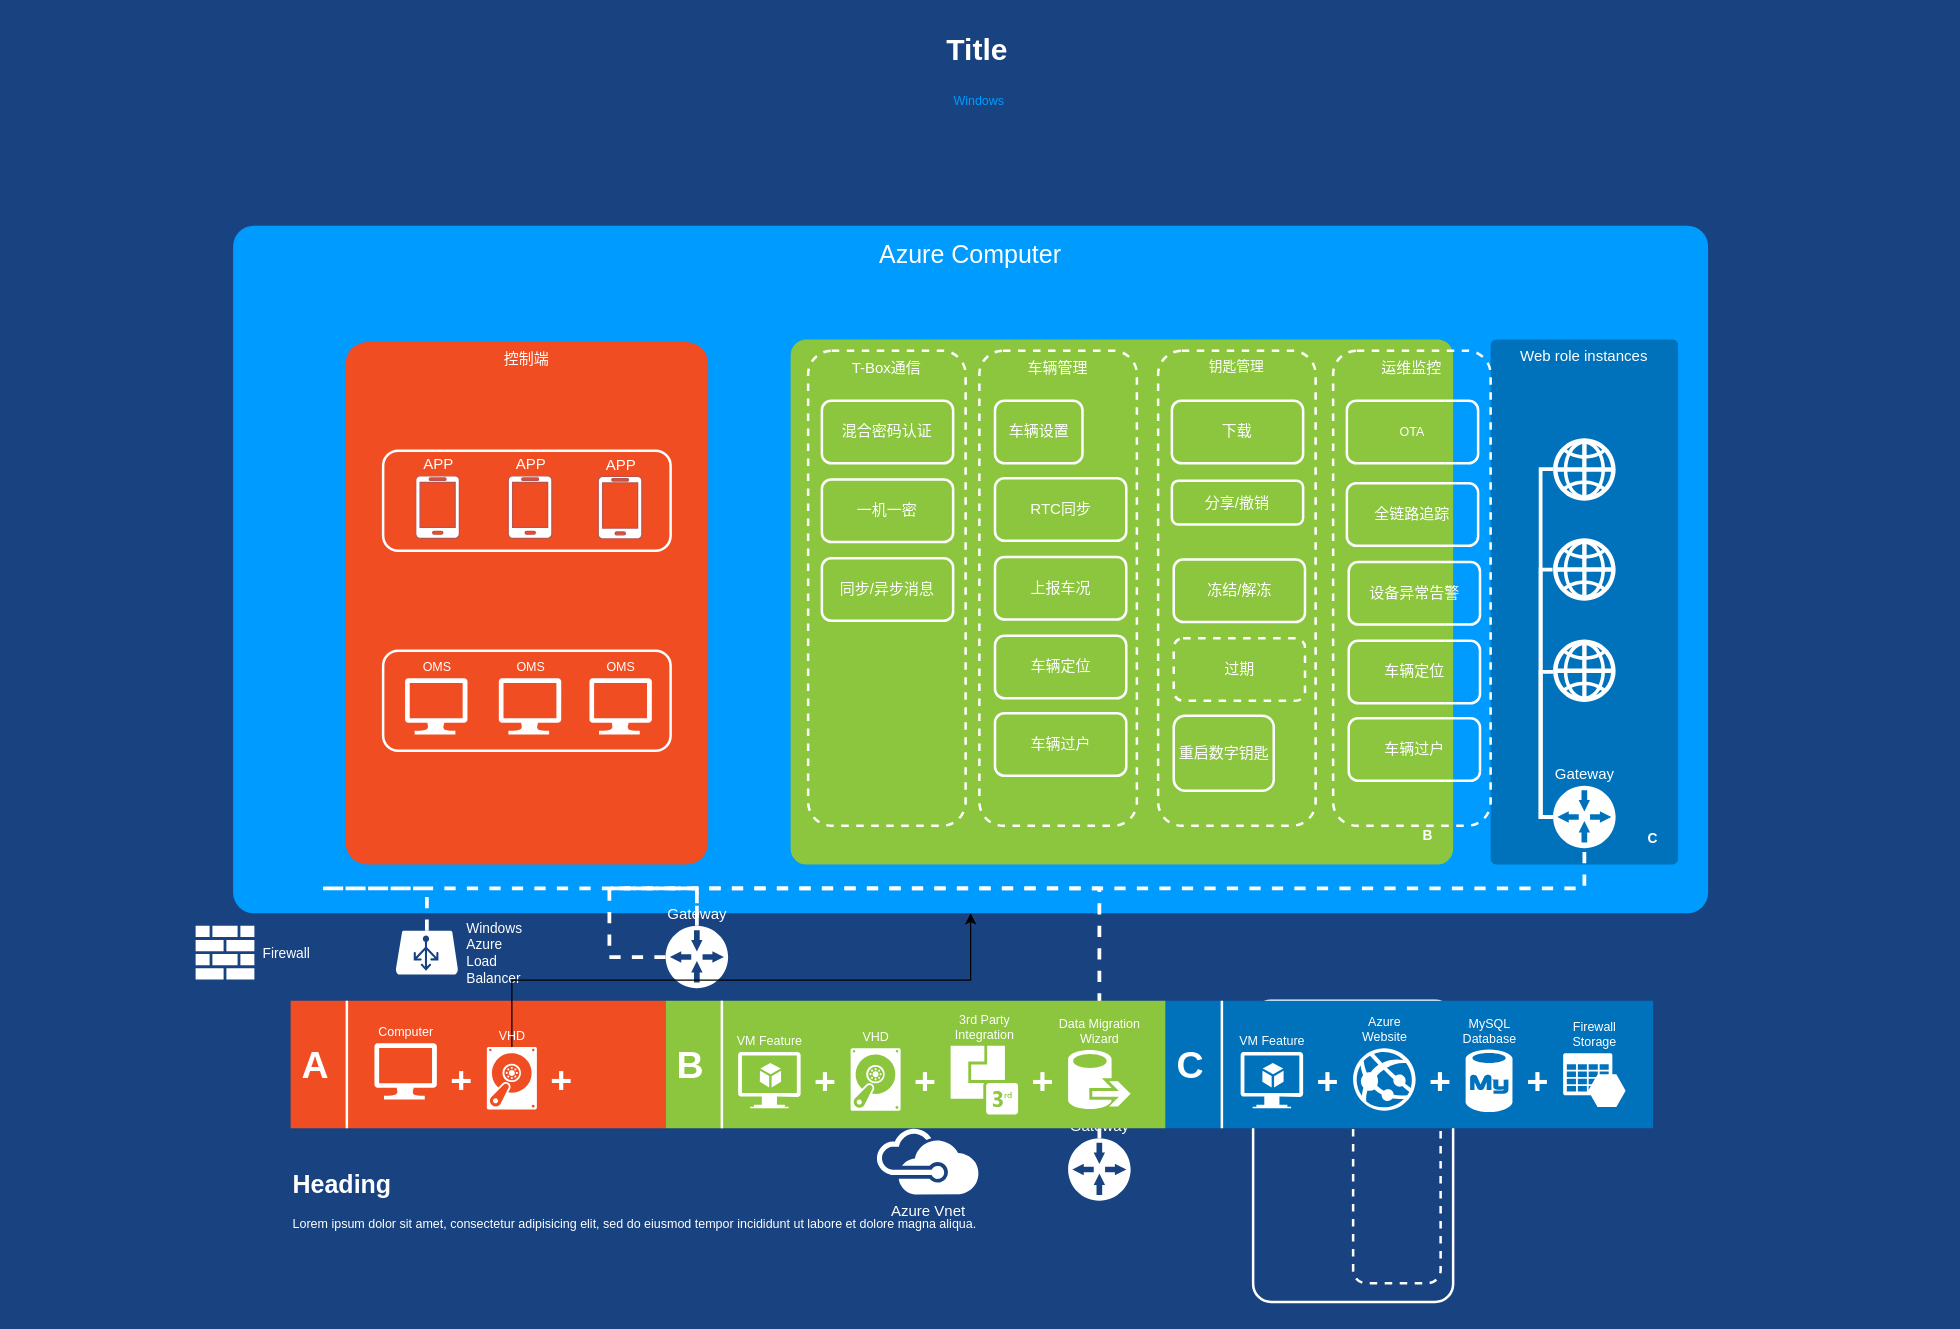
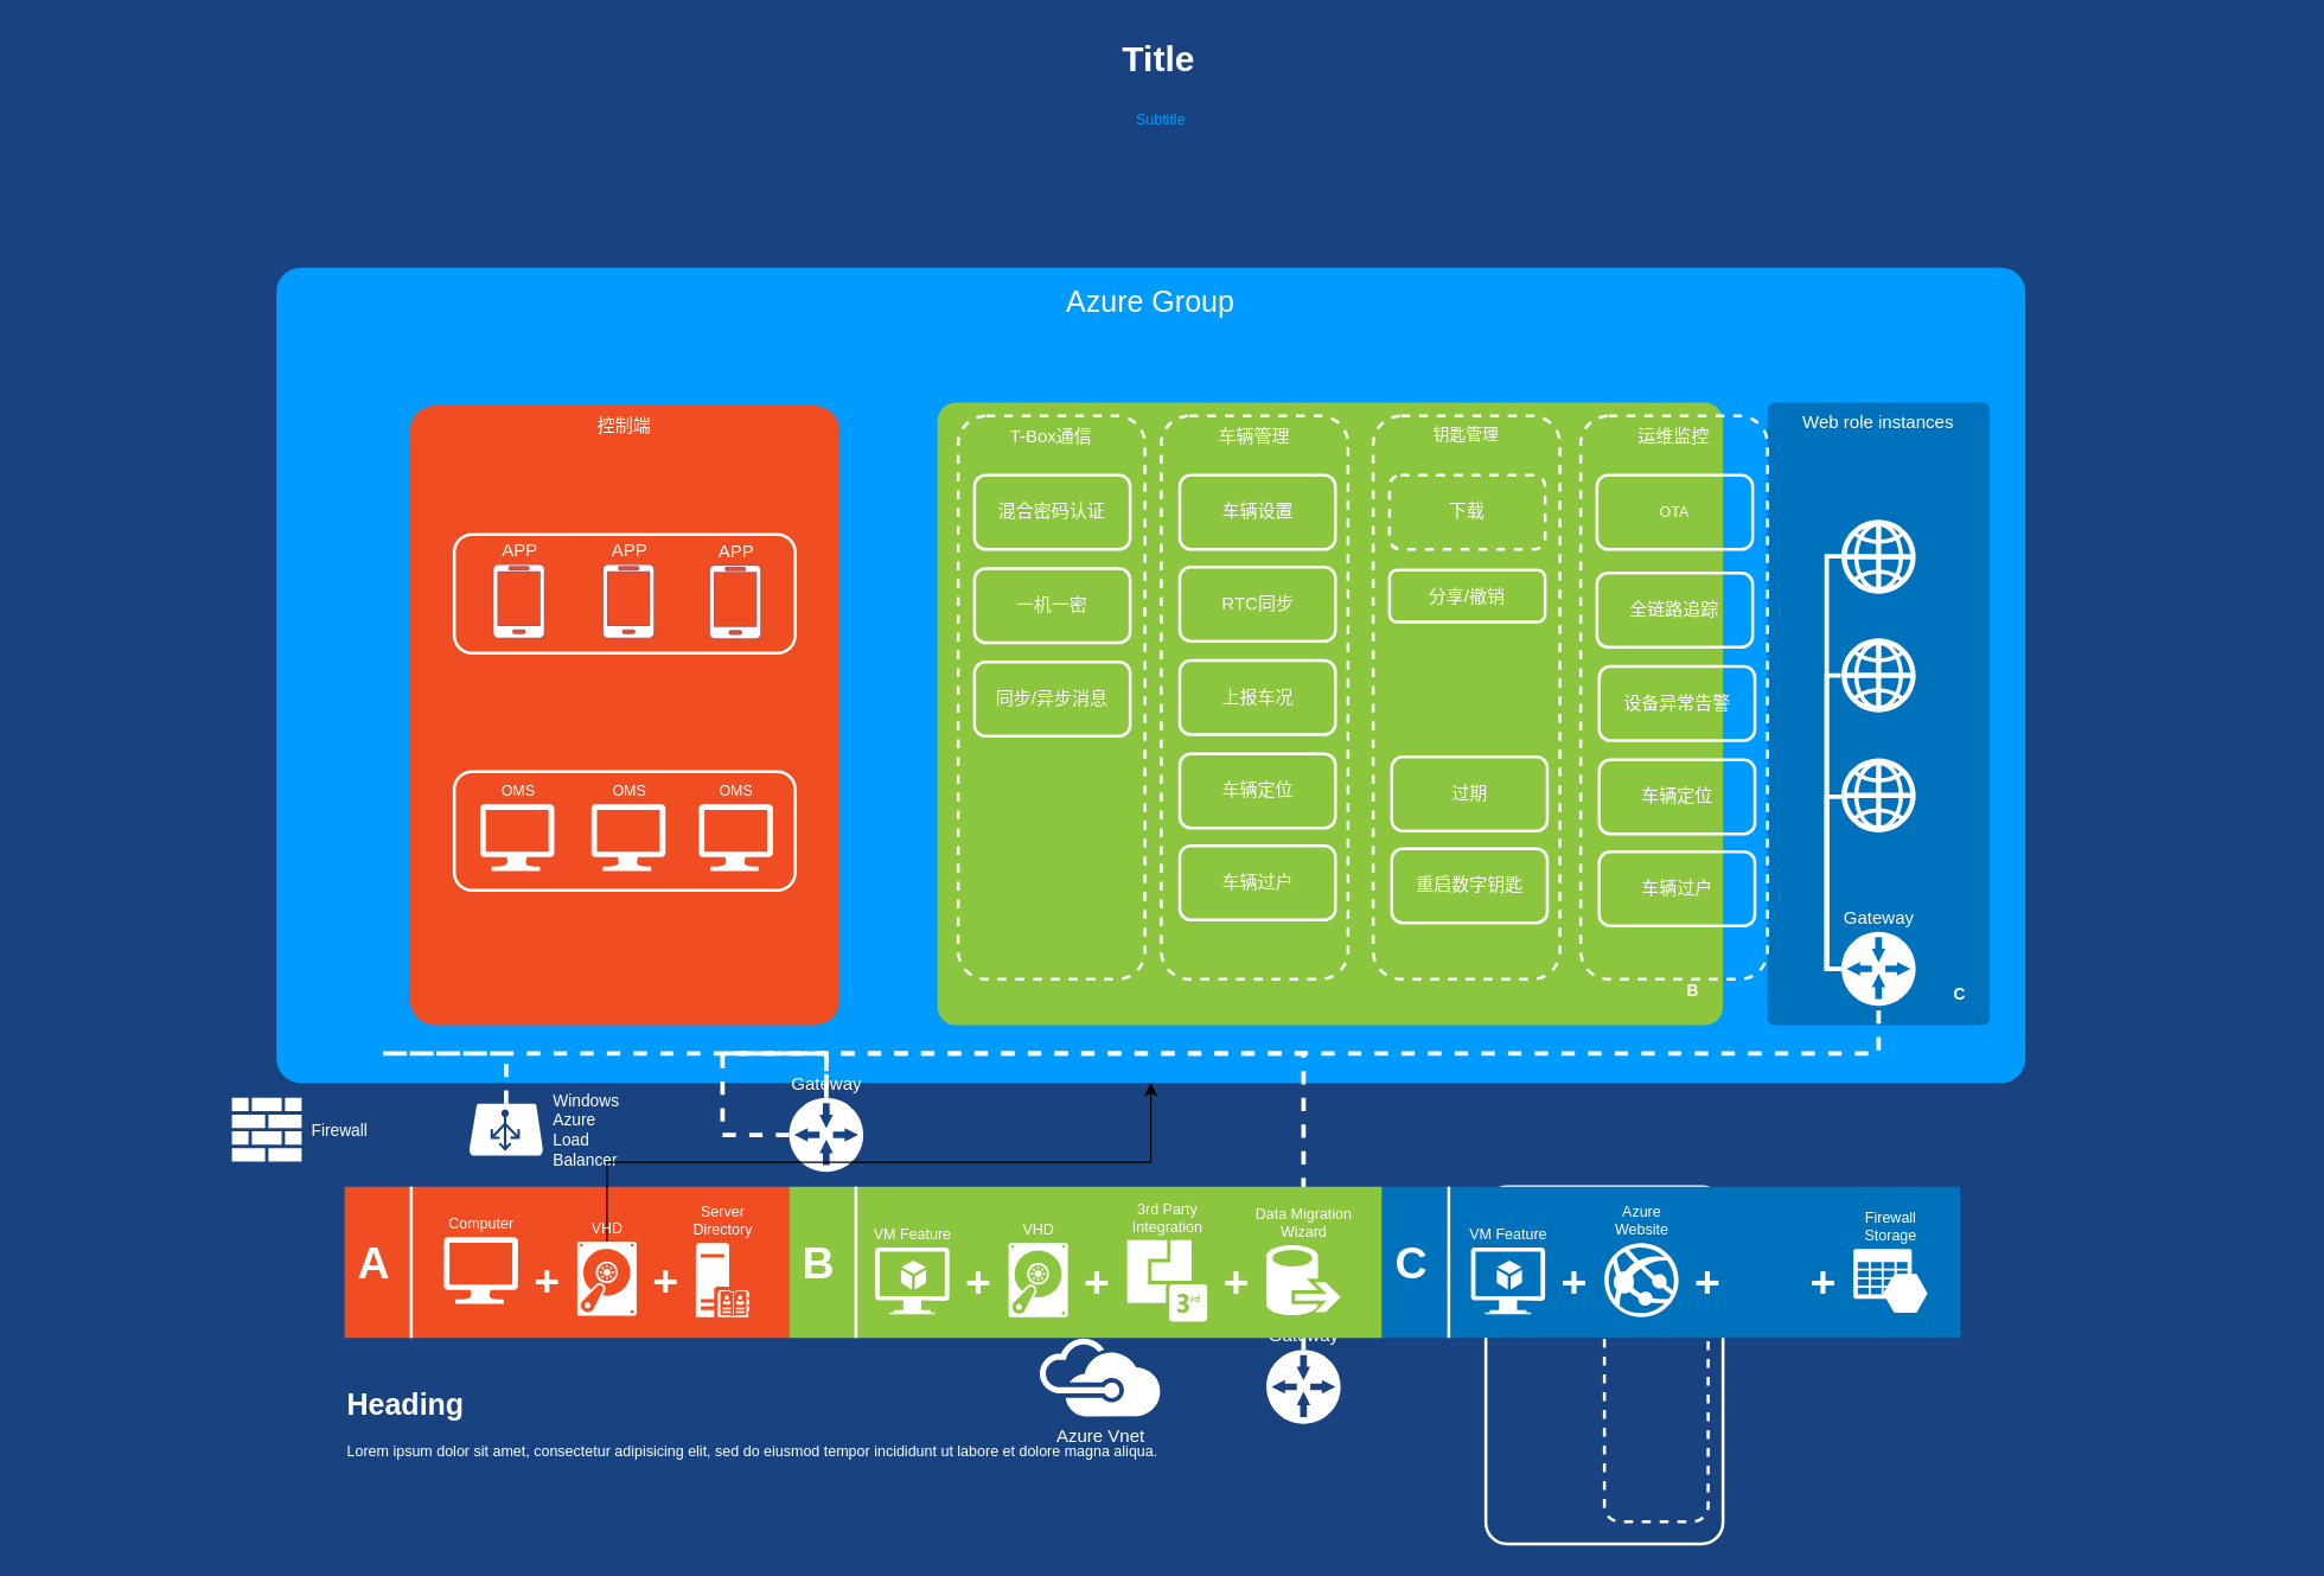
- <mxCell id="54" value="Windows" style="text;html=1;strokeColor=none;fillColor=none;align=center;verticalAlign=middle;whiteSpace=wrap;rounded=0;shadow=0;fontSize=10;fontColor=#009BFF;" parent="1" vertex="1"><mxGeometry x="20" y="70" width="1526" height="20" as="geometry" /></mxCell>
+ <mxCell id="54" value="Subtitle" style="text;html=1;strokeColor=none;fillColor=none;align=center;verticalAlign=middle;whiteSpace=wrap;rounded=0;shadow=0;fontSize=10;fontColor=#009BFF;" parent="1" vertex="1"><mxGeometry x="20" y="70" width="1526" height="20" as="geometry" /></mxCell>
- <mxCell id="2" value="Azure Computer" style="whiteSpace=wrap;html=1;rounded=1;shadow=0;strokeColor=none;strokeWidth=2;fillColor=#009BFF;fontSize=20;fontColor=#FFFFFF;align=center;arcSize=3;verticalAlign=top;spacingTop=4;" parent="1" vertex="1"><mxGeometry x="186" y="180" width="1180" height="550" as="geometry" /></mxCell>
+ <mxCell id="2" value="Azure Group" style="whiteSpace=wrap;html=1;rounded=1;shadow=0;strokeColor=none;strokeWidth=2;fillColor=#009BFF;fontSize=20;fontColor=#FFFFFF;align=center;arcSize=3;verticalAlign=top;spacingTop=4;" parent="1" vertex="1"><mxGeometry x="186" y="180" width="1180" height="550" as="geometry" /></mxCell>
- <mxCell id="75" value="车辆设置" style="rounded=1;whiteSpace=wrap;html=1;shadow=0;strokeWidth=2;fillColor=none;fontSize=12;fontColor=#FFFFFF;align=center;strokeColor=#FFFFFF;" vertex="1" parent="72"><mxGeometry x="12.5" y="40" width="70" height="50" as="geometry" /></mxCell>
+ <mxCell id="75" value="车辆设置" style="rounded=1;whiteSpace=wrap;html=1;shadow=0;strokeWidth=2;fillColor=none;fontSize=12;fontColor=#FFFFFF;align=center;strokeColor=#FFFFFF;" vertex="1" parent="72"><mxGeometry x="12.5" y="40" width="105" height="50" as="geometry" /></mxCell>
- <mxCell id="82" value="下载" style="rounded=1;whiteSpace=wrap;html=1;shadow=0;strokeWidth=2;fillColor=none;fontSize=12;fontColor=#FFFFFF;align=center;strokeColor=#FFFFFF;" vertex="1" parent="79"><mxGeometry x="11" y="40" width="105" height="50" as="geometry" /></mxCell>
+ <mxCell id="82" value="下载" style="rounded=1;whiteSpace=wrap;html=1;shadow=0;strokeWidth=2;fillColor=none;fontSize=12;fontColor=#FFFFFF;align=center;strokeColor=#FFFFFF;dashed=1;" vertex="1" parent="79"><mxGeometry x="11" y="40" width="105" height="50" as="geometry" /></mxCell>
- <mxCell id="83" value="冻结/解冻" style="rounded=1;whiteSpace=wrap;html=1;shadow=0;strokeWidth=2;fillColor=none;fontSize=12;fontColor=#FFFFFF;align=center;strokeColor=#FFFFFF;" vertex="1" parent="79"><mxGeometry x="12.5" y="167" width="105" height="50" as="geometry" /></mxCell>
- <mxCell id="84" value="过期" style="rounded=1;whiteSpace=wrap;html=1;shadow=0;strokeWidth=2;fillColor=none;fontSize=12;fontColor=#FFFFFF;align=center;strokeColor=#FFFFFF;dashed=1;" vertex="1" parent="79"><mxGeometry x="12.5" y="230" width="105" height="50" as="geometry" /></mxCell>
+ <mxCell id="84" value="过期" style="rounded=1;whiteSpace=wrap;html=1;shadow=0;strokeWidth=2;fillColor=none;fontSize=12;fontColor=#FFFFFF;align=center;strokeColor=#FFFFFF;" vertex="1" parent="79"><mxGeometry x="12.5" y="230" width="105" height="50" as="geometry" /></mxCell>
- <mxCell id="85" value="重启数字钥匙" style="rounded=1;whiteSpace=wrap;html=1;shadow=0;strokeWidth=2;fillColor=none;fontSize=12;fontColor=#FFFFFF;align=center;strokeColor=#FFFFFF;" vertex="1" parent="79"><mxGeometry x="12.5" y="292" width="80" height="60" as="geometry" /></mxCell>
+ <mxCell id="85" value="重启数字钥匙" style="rounded=1;whiteSpace=wrap;html=1;shadow=0;strokeWidth=2;fillColor=none;fontSize=12;fontColor=#FFFFFF;align=center;strokeColor=#FFFFFF;" vertex="1" parent="79"><mxGeometry x="12.5" y="292" width="105" height="50" as="geometry" /></mxCell>
+ <mxCell id="35" value="Server&lt;div&gt;Directory&lt;/div&gt;" style="shadow=0;html=1;strokeColor=none;shape=mxgraph.mscae.enterprise.server_directory;fillColor=#FFFFFF;rounded=0;fontSize=10;fontColor=#FFFFFF;align=center;verticalAlign=bottom;labelPosition=center;verticalLabelPosition=top;" parent="1" vertex="1"><mxGeometry x="469" y="838" width="36" height="50" as="geometry" /></mxCell>
- <mxCell id="50" value="MySQL&lt;div&gt;Database&lt;/div&gt;" style="verticalLabelPosition=top;html=1;verticalAlign=bottom;strokeColor=none;fillColor=#FFFFFF;shape=mxgraph.azure.mysql_database;rounded=0;shadow=0;fontSize=10;fontColor=#FFFFFF;align=center;labelPosition=center;" parent="1" vertex="1"><mxGeometry x="1172" y="839" width="37.5" height="50" as="geometry" /></mxCell>
